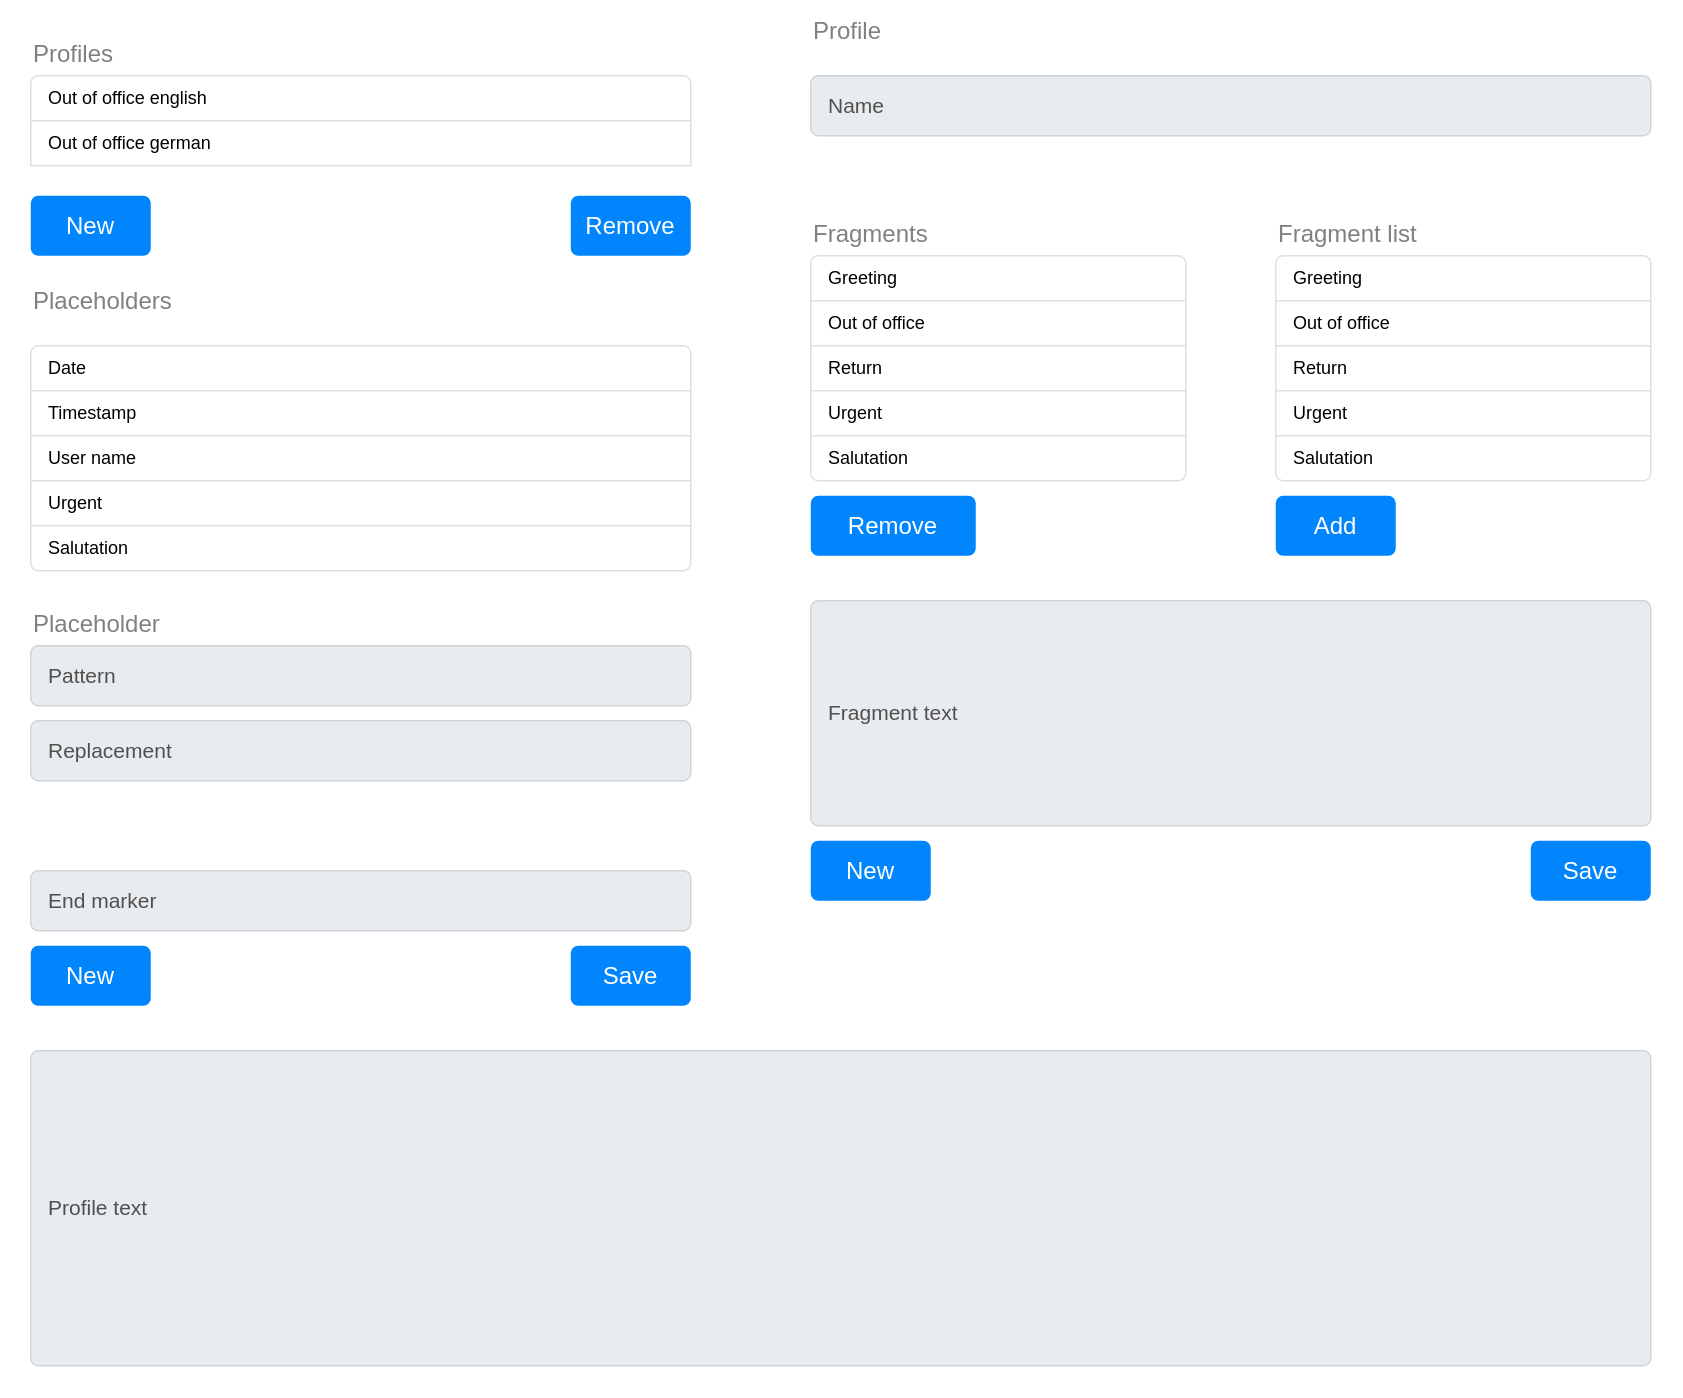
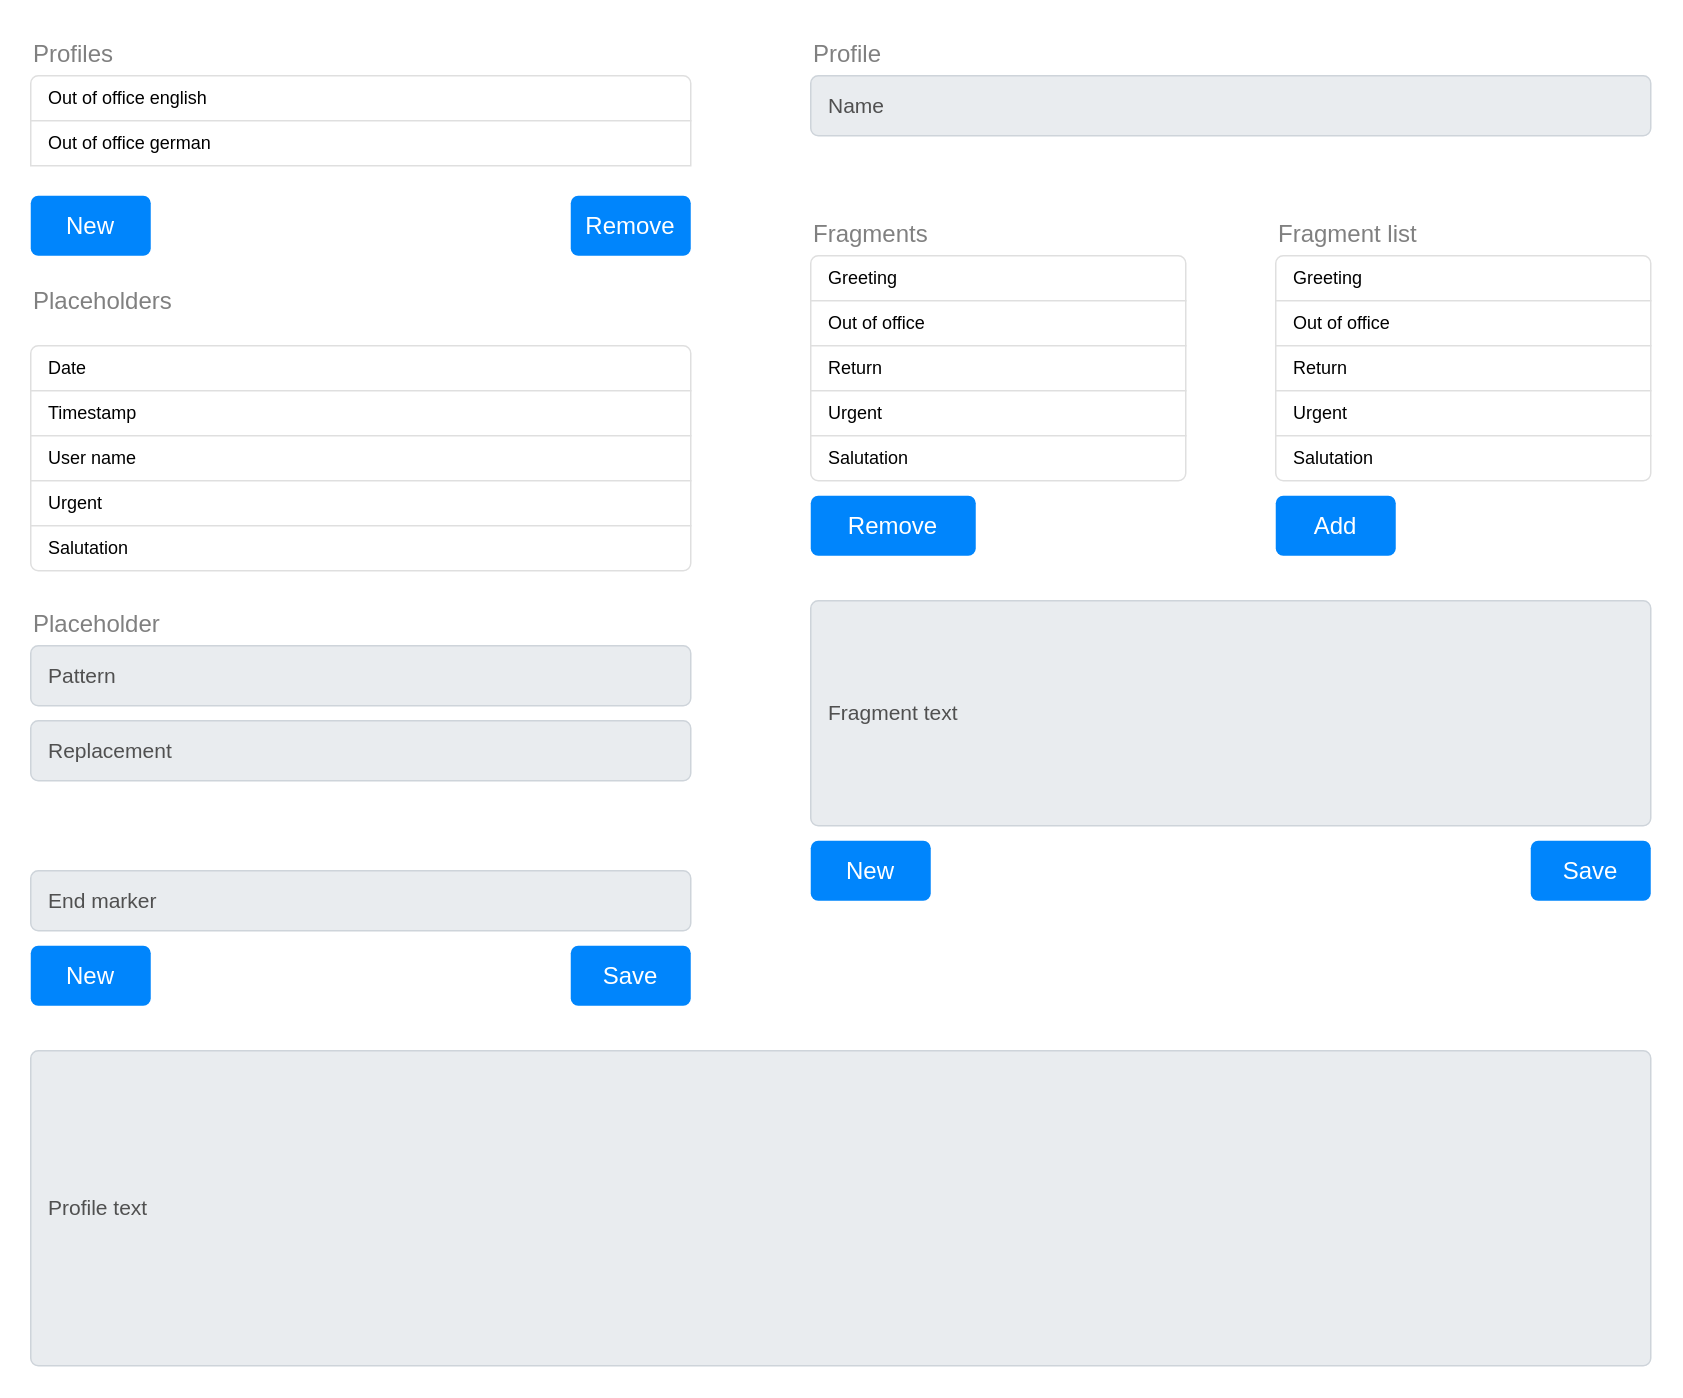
- <mxCell id="32" value="Profile" style="text;fontColor=#808080;fontSize=16;verticalAlign=middle;strokeColor=none;fillColor=none;whiteSpace=wrap;html=1;" vertex="1" parent="1"><mxGeometry x="540" y="5" width="90" height="30" as="geometry" /></mxCell>
+ <mxCell id="32" value="Profile" style="text;fontColor=#808080;fontSize=16;verticalAlign=middle;strokeColor=none;fillColor=none;whiteSpace=wrap;html=1;" vertex="1" parent="1"><mxGeometry x="540" y="20" width="90" height="30" as="geometry" /></mxCell>
